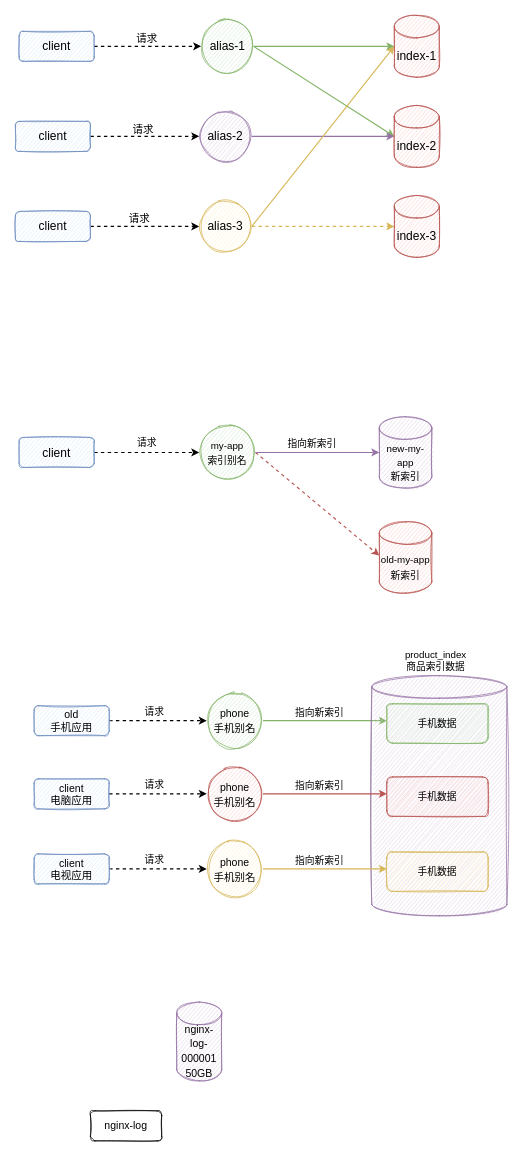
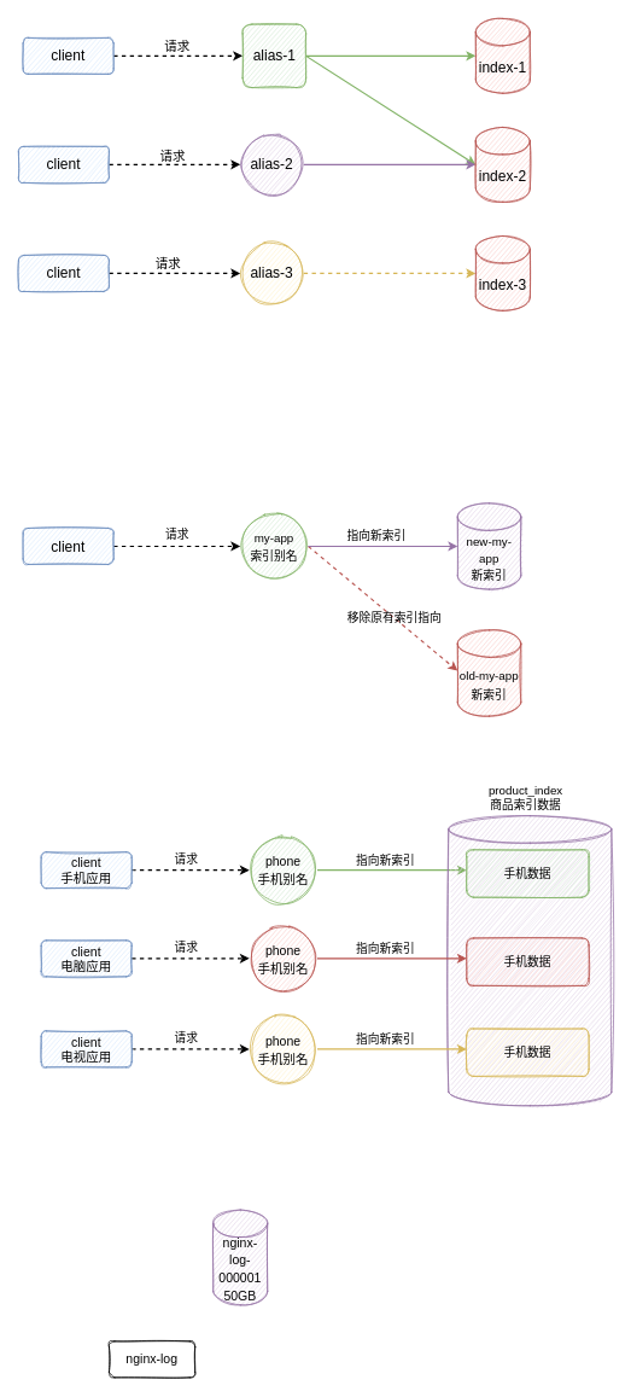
- <mxCell id="10" value="alias-1" style="ellipse;whiteSpace=wrap;html=1;aspect=fixed;fontSize=16;fillColor=#d5e8d4;strokeColor=#82b366;sketch=1;" vertex="1" parent="1"><mxGeometry x="267.5" y="26.25" width="70" height="70" as="geometry" /></mxCell>
+ <mxCell id="10" value="alias-1" style="whiteSpace=wrap;html=1;aspect=fixed;fontSize=16;fillColor=#d5e8d4;strokeColor=#82b366;sketch=1;rounded=1;" vertex="1" parent="1"><mxGeometry x="267.5" y="26.25" width="70" height="70" as="geometry" /></mxCell>
- <mxCell id="14" style="edgeStyle=none;rounded=0;orthogonalLoop=1;jettySize=auto;html=1;exitX=1;exitY=0.5;exitDx=0;exitDy=0;entryX=0;entryY=0.5;entryDx=0;entryDy=0;entryPerimeter=0;fontSize=16;strokeWidth=1.5;fillColor=#fff2cc;strokeColor=#d6b656;" edge="1" parent="1" source="15" target="16"><mxGeometry relative="1" as="geometry" /></mxCell>
+ <mxCell id="28" value="&lt;font style=&quot;font-size: 13px&quot;&gt;移除原有索引指向&lt;/font&gt;" style="text;html=1;align=center;verticalAlign=middle;resizable=0;points=[];autosize=1;strokeColor=none;fillColor=none;fontSize=16;" vertex="1" parent="1"><mxGeometry x="375" y="665" width="120" height="30" as="geometry" /></mxCell>
- <mxCell id="31" value="&lt;font style=&quot;font-size: 14px&quot;&gt;old&lt;br&gt;手机应用&lt;br&gt;&lt;/font&gt;" style="rounded=1;whiteSpace=wrap;html=1;fillColor=#dae8fc;strokeColor=#6c8ebf;sketch=1;" vertex="1" parent="1"><mxGeometry x="45" y="940" width="100" height="40" as="geometry" /></mxCell>
+ <mxCell id="31" value="&lt;font style=&quot;font-size: 14px&quot;&gt;client&lt;br&gt;手机应用&lt;br&gt;&lt;/font&gt;" style="rounded=1;whiteSpace=wrap;html=1;fillColor=#dae8fc;strokeColor=#6c8ebf;sketch=1;" vertex="1" parent="1"><mxGeometry x="45" y="940" width="100" height="40" as="geometry" /></mxCell>
